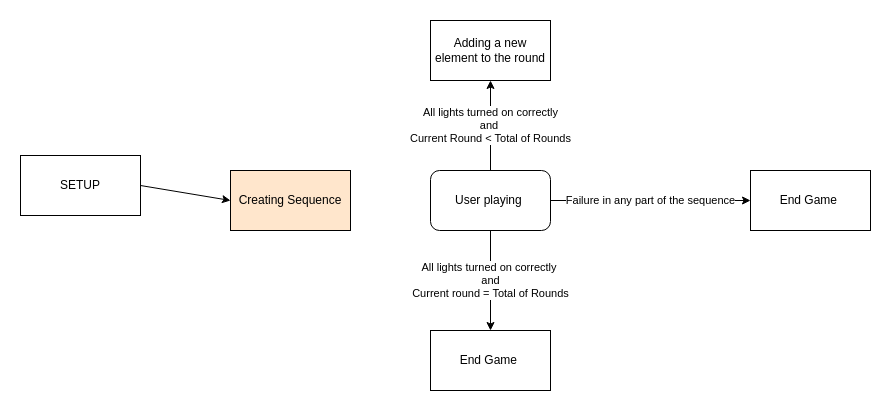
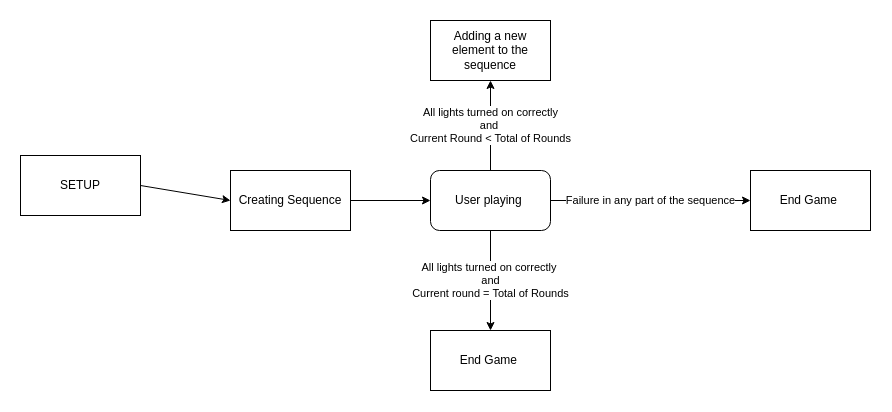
- <mxCell id="12" value="Adding a new element to the round" style="rounded=0;whiteSpace=wrap;html=1;" vertex="1" parent="1"><mxGeometry x="430" y="20" width="120" height="60" as="geometry" /></mxCell>
+ <mxCell id="12" value="Adding a new element to the sequence" style="rounded=0;whiteSpace=wrap;html=1;" vertex="1" parent="1"><mxGeometry x="430" y="20" width="120" height="60" as="geometry" /></mxCell>
- <mxCell id="5" value="Creating Sequence" style="rounded=0;whiteSpace=wrap;html=1;fillColor=#ffe6cc;" vertex="1" parent="1"><mxGeometry x="230" y="170" width="120" height="60" as="geometry" /></mxCell>
+ <mxCell id="5" value="Creating Sequence" style="rounded=0;whiteSpace=wrap;html=1;" vertex="1" parent="1"><mxGeometry x="230" y="170" width="120" height="60" as="geometry" /></mxCell>
+ <mxCell id="6" value="" style="endArrow=classic;html=1;rounded=0;exitX=1;exitY=0.5;exitDx=0;exitDy=0;entryX=0;entryY=0.5;entryDx=0;entryDy=0;" edge="1" parent="1" source="5" target="4"><mxGeometry width="50" height="50" relative="1" as="geometry"><mxPoint x="390" y="290" as="sourcePoint" /><mxPoint x="440" y="240" as="targetPoint" /></mxGeometry></mxCell>
